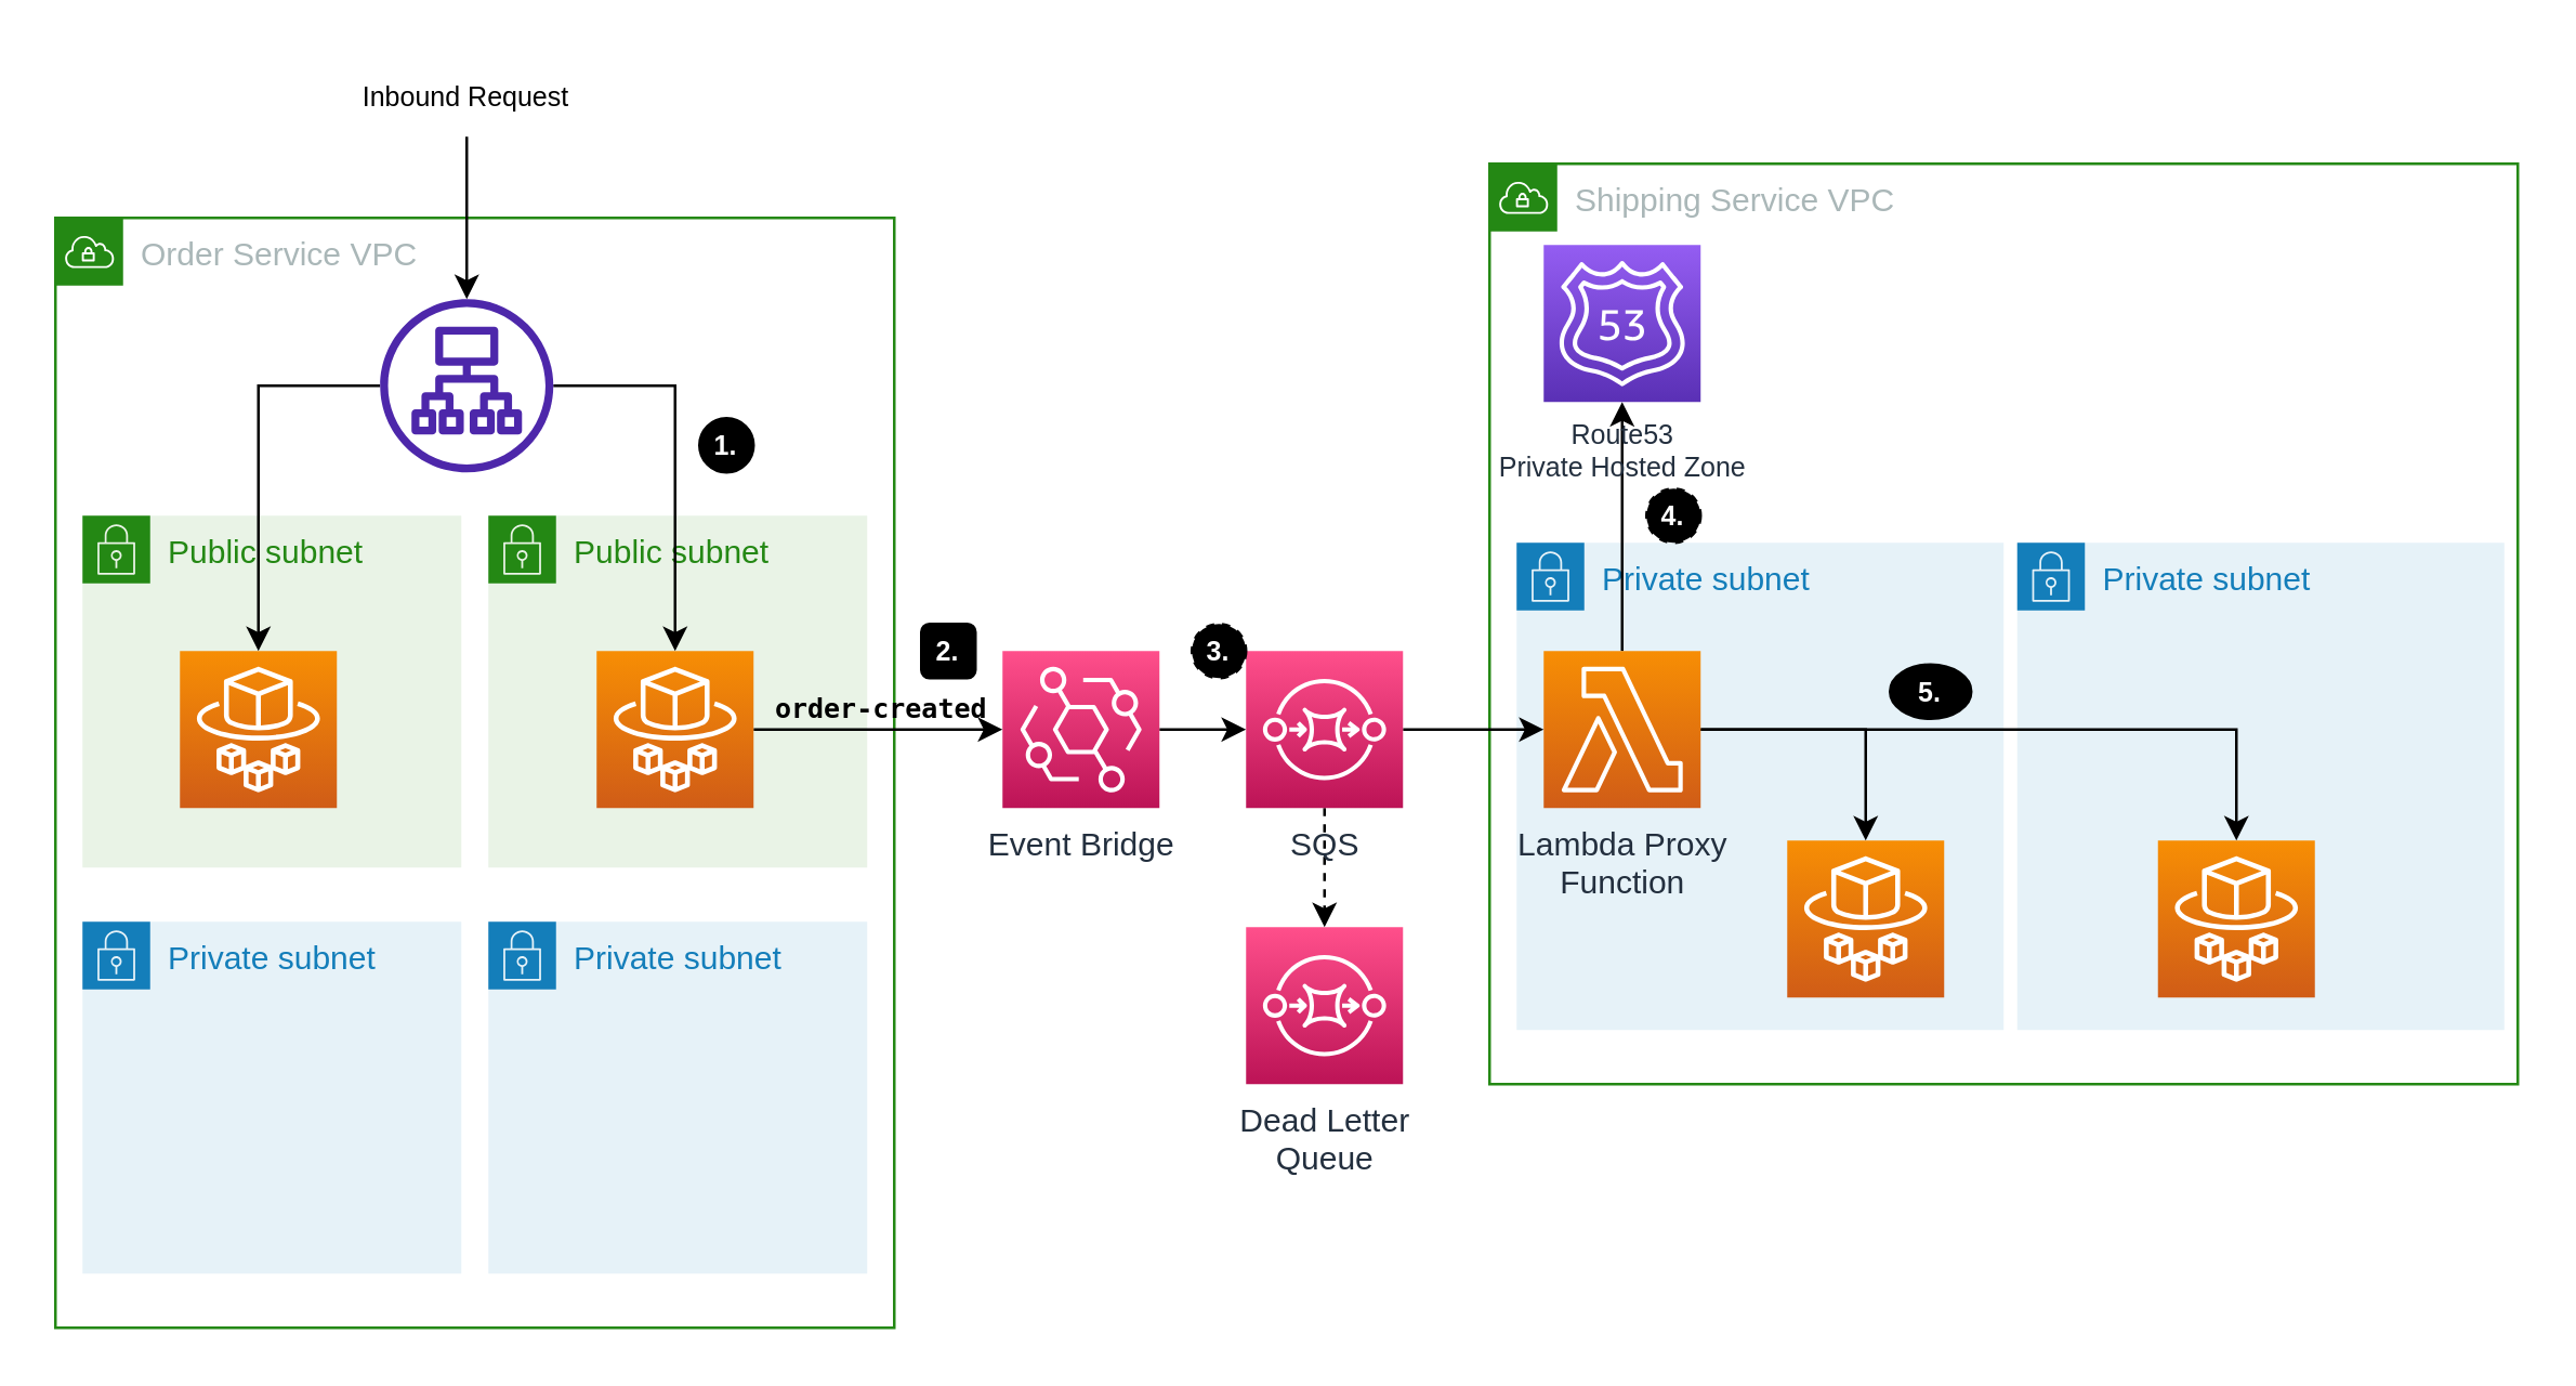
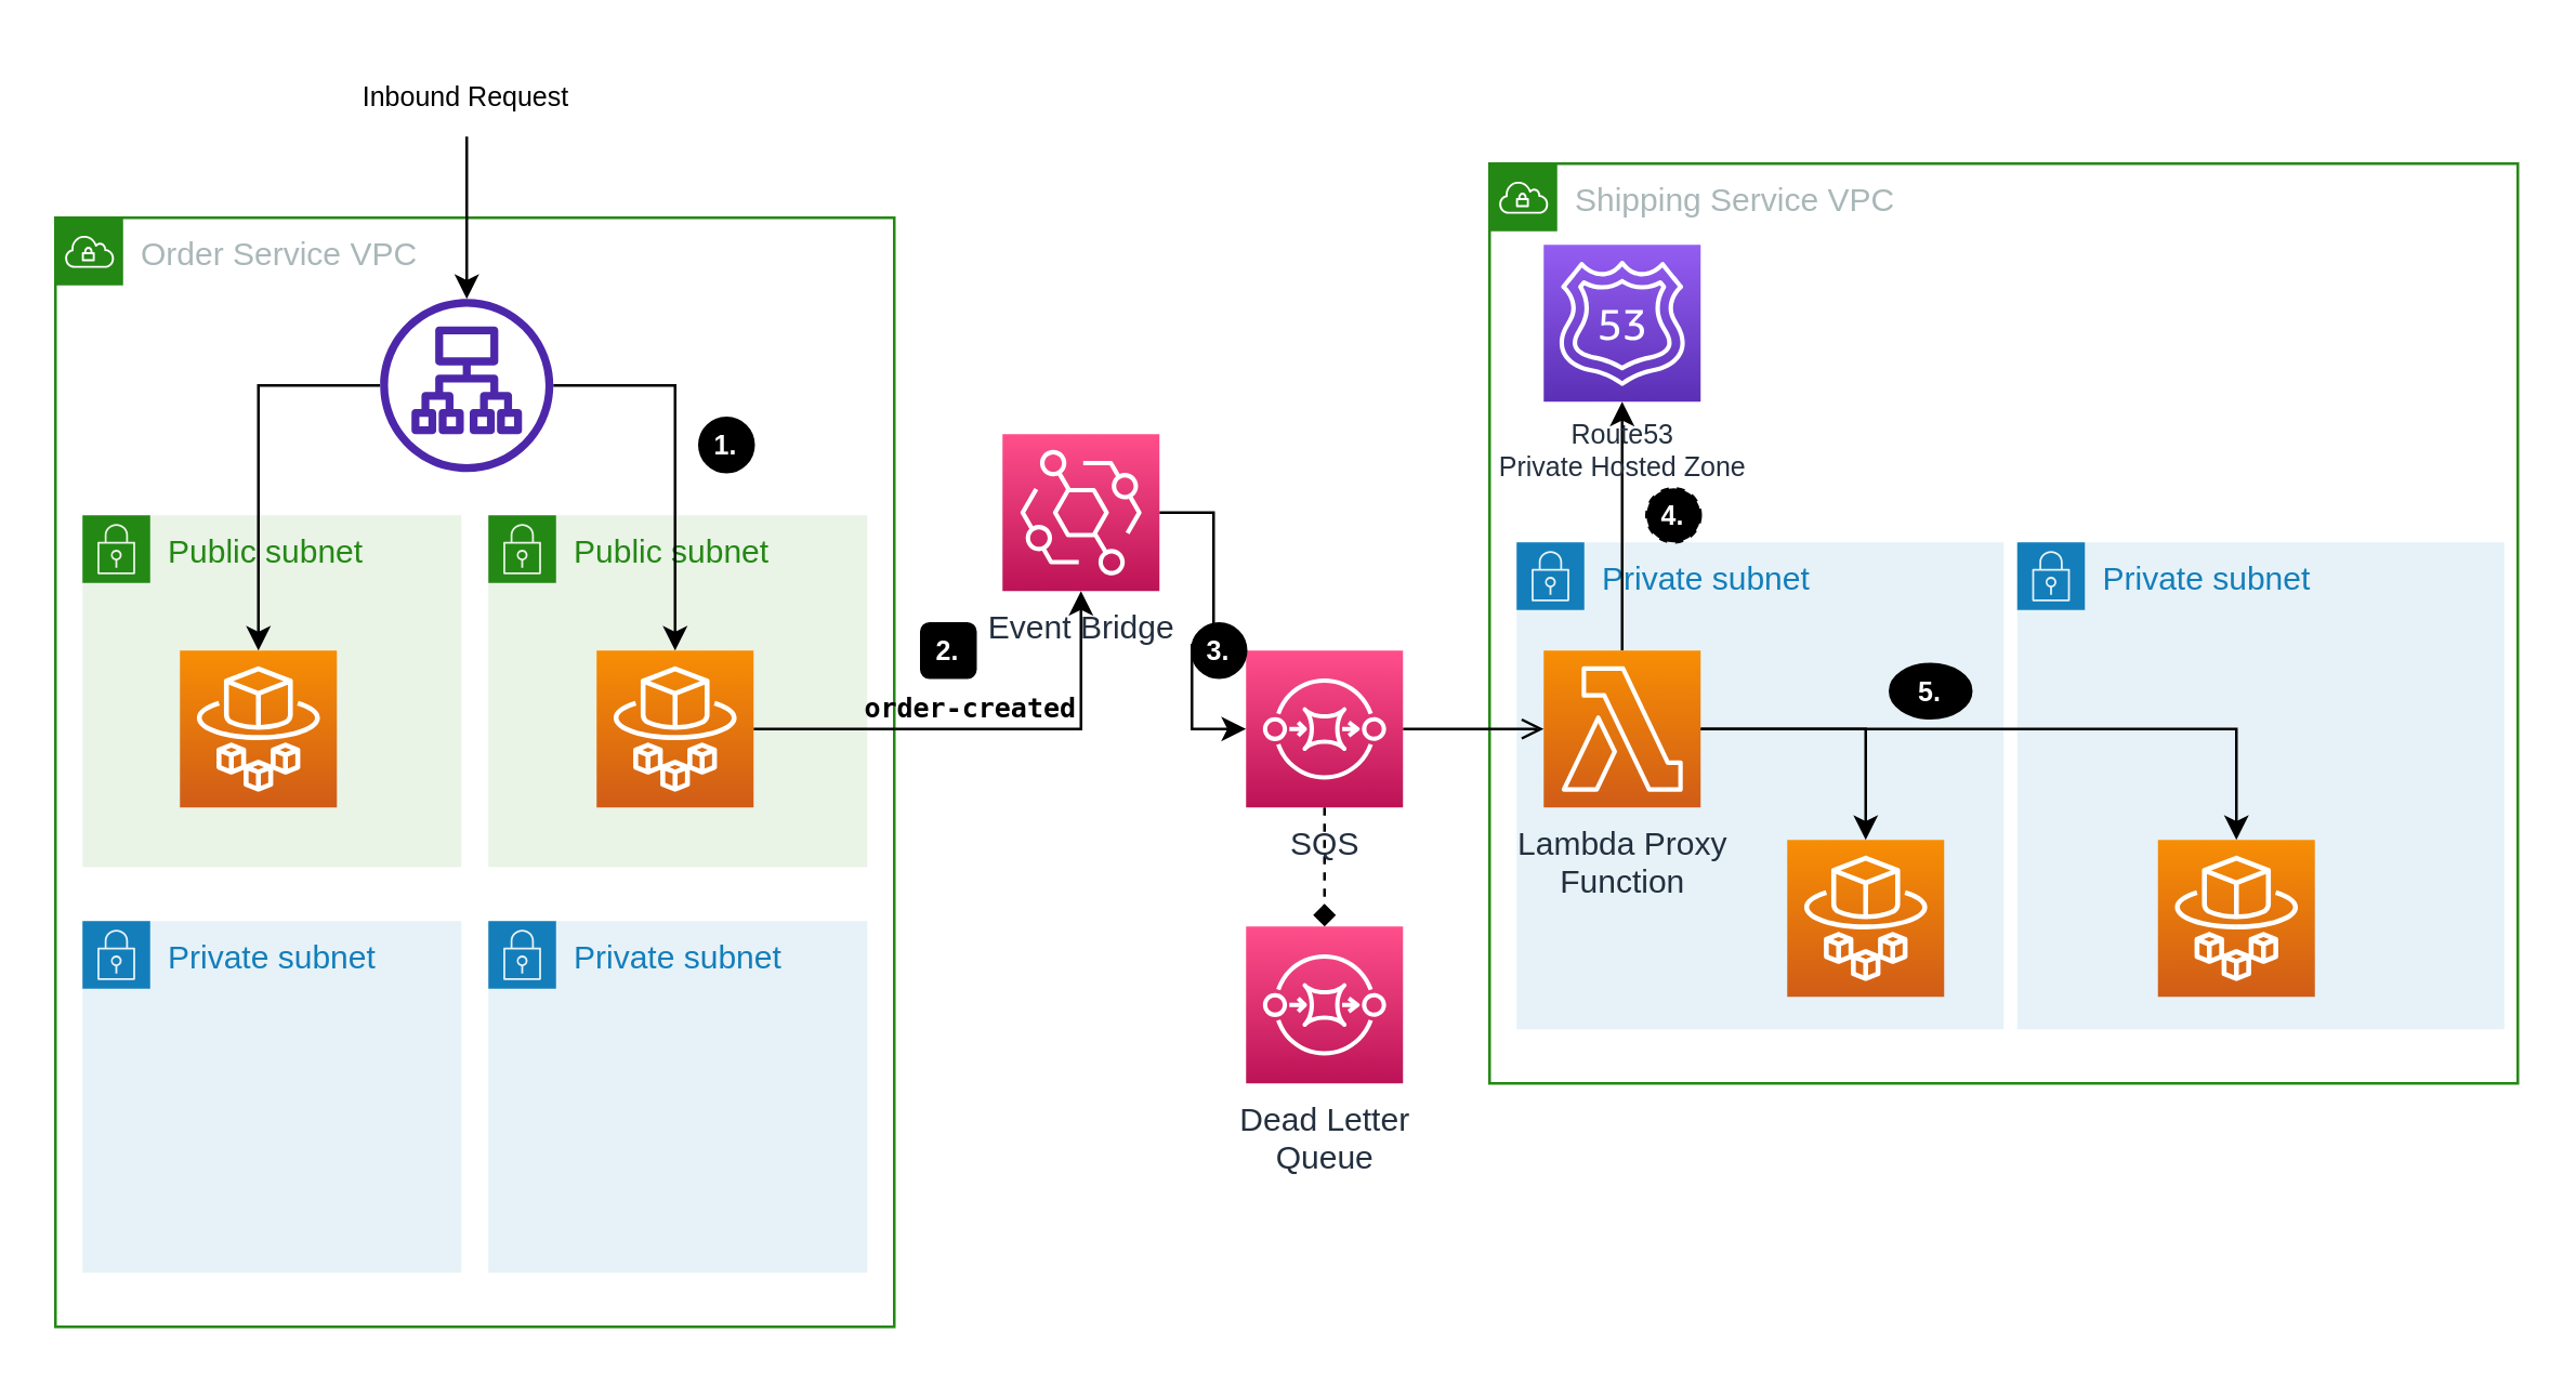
- <mxCell id="33" value="3." style="ellipse;whiteSpace=wrap;html=1;labelBackgroundColor=none;fontSize=10;fontColor=#FFFFFF;fontStyle=1;fillColor=#000000;dashed=1;" vertex="1" parent="1"><mxGeometry x="440" y="230" width="20" height="20" as="geometry" /></mxCell>
+ <mxCell id="33" value="3." style="ellipse;whiteSpace=wrap;html=1;labelBackgroundColor=none;fontSize=10;fontColor=#FFFFFF;fontStyle=1;fillColor=#000000;" vertex="1" parent="1"><mxGeometry x="440" y="230" width="20" height="20" as="geometry" /></mxCell>
- <mxCell id="17" value="Event Bridge" style="sketch=0;points=[[0,0,0],[0.25,0,0],[0.5,0,0],[0.75,0,0],[1,0,0],[0,1,0],[0.25,1,0],[0.5,1,0],[0.75,1,0],[1,1,0],[0,0.25,0],[0,0.5,0],[0,0.75,0],[1,0.25,0],[1,0.5,0],[1,0.75,0]];outlineConnect=0;fontColor=#232F3E;gradientColor=#FF4F8B;gradientDirection=north;fillColor=#BC1356;strokeColor=#ffffff;dashed=0;verticalLabelPosition=bottom;verticalAlign=top;align=center;html=1;fontSize=12;fontStyle=0;aspect=fixed;shape=mxgraph.aws4.resourceIcon;resIcon=mxgraph.aws4.eventbridge;" vertex="1" parent="1"><mxGeometry x="370" y="240" width="58" height="58" as="geometry" /></mxCell>
+ <mxCell id="17" value="Event Bridge" style="sketch=0;points=[[0,0,0],[0.25,0,0],[0.5,0,0],[0.75,0,0],[1,0,0],[0,1,0],[0.25,1,0],[0.5,1,0],[0.75,1,0],[1,1,0],[0,0.25,0],[0,0.5,0],[0,0.75,0],[1,0.25,0],[1,0.5,0],[1,0.75,0]];outlineConnect=0;fontColor=#232F3E;gradientColor=#FF4F8B;gradientDirection=north;fillColor=#BC1356;strokeColor=#ffffff;dashed=0;verticalLabelPosition=bottom;verticalAlign=top;align=center;html=1;fontSize=12;fontStyle=0;aspect=fixed;shape=mxgraph.aws4.resourceIcon;resIcon=mxgraph.aws4.eventbridge;" vertex="1" parent="1"><mxGeometry x="370" y="160" width="58" height="58" as="geometry" /></mxCell>
- <mxCell id="19" style="edgeStyle=orthogonalEdgeStyle;rounded=0;orthogonalLoop=1;jettySize=auto;html=1;fontSize=10;fontColor=#000000;" edge="1" parent="1" source="21" target="25"><mxGeometry relative="1" as="geometry" /></mxCell>
+ <mxCell id="19" style="edgeStyle=orthogonalEdgeStyle;rounded=0;orthogonalLoop=1;jettySize=auto;html=1;fontSize=10;fontColor=#000000;endArrow=open;" edge="1" parent="1" source="21" target="25"><mxGeometry relative="1" as="geometry" /></mxCell>
- <mxCell id="20" style="edgeStyle=orthogonalEdgeStyle;rounded=0;orthogonalLoop=1;jettySize=auto;html=1;entryX=0.5;entryY=0;entryDx=0;entryDy=0;entryPerimeter=0;fontSize=10;fontColor=#FFFFFF;dashed=1;" edge="1" parent="1" source="21" target="36"><mxGeometry relative="1" as="geometry" /></mxCell>
+ <mxCell id="20" style="edgeStyle=orthogonalEdgeStyle;rounded=0;orthogonalLoop=1;jettySize=auto;html=1;entryX=0.5;entryY=0;entryDx=0;entryDy=0;entryPerimeter=0;fontSize=10;fontColor=#FFFFFF;dashed=1;endArrow=diamond;" edge="1" parent="1" source="21" target="36"><mxGeometry relative="1" as="geometry" /></mxCell>
